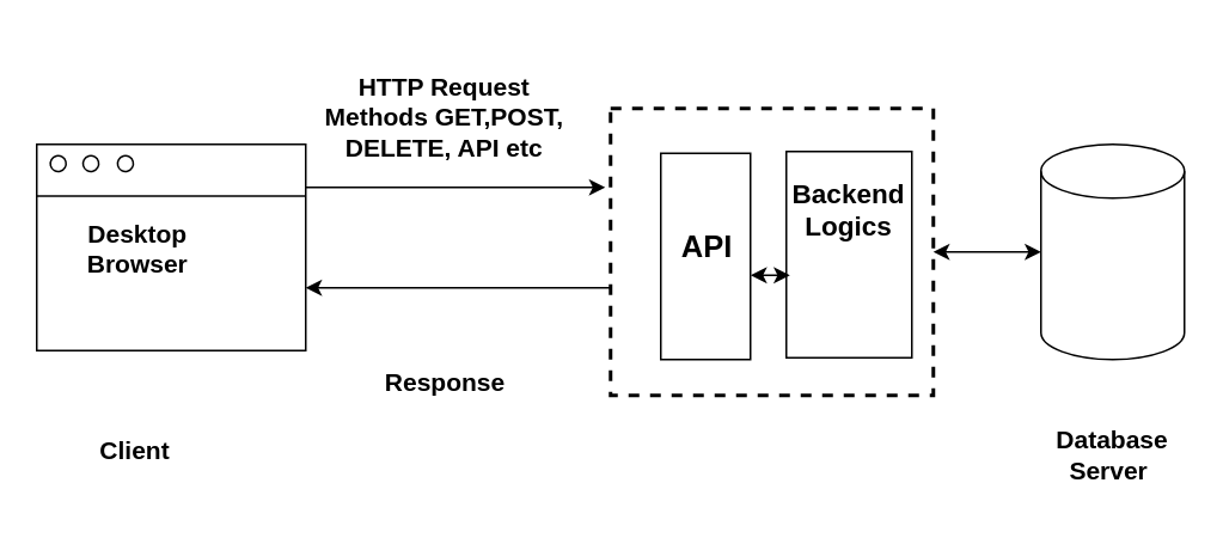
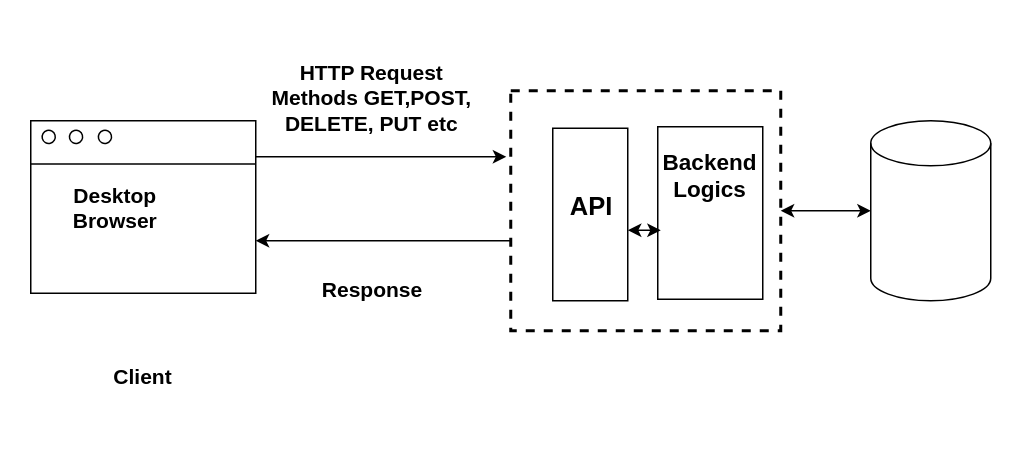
- <mxCell id="19" value="&lt;font style=&quot;font-size: 14px&quot;&gt;&lt;b&gt;HTTP Request Methods GET,POST, DELETE, API etc&lt;/b&gt;&lt;/font&gt;" style="text;html=1;strokeColor=none;fillColor=none;align=center;verticalAlign=middle;whiteSpace=wrap;rounded=0;" vertex="1" parent="1"><mxGeometry x="170" y="20" width="155" height="90" as="geometry" /></mxCell>
+ <mxCell id="19" value="&lt;font style=&quot;font-size: 14px&quot;&gt;&lt;b&gt;HTTP Request Methods GET,POST, DELETE, PUT etc&lt;/b&gt;&lt;/font&gt;" style="text;html=1;strokeColor=none;fillColor=none;align=center;verticalAlign=middle;whiteSpace=wrap;rounded=0;" vertex="1" parent="1"><mxGeometry x="170" y="20" width="155" height="90" as="geometry" /></mxCell>
- <mxCell id="20" value="&lt;font size=&quot;1&quot;&gt;&lt;b style=&quot;font-size: 14px&quot;&gt;Response&lt;/b&gt;&lt;/font&gt;" style="text;html=1;strokeColor=none;fillColor=none;align=center;verticalAlign=middle;whiteSpace=wrap;rounded=0;" vertex="1" parent="1"><mxGeometry x="207.5" y="190" width="80" height="45" as="geometry" /></mxCell>
+ <mxCell id="20" value="&lt;font size=&quot;1&quot;&gt;&lt;b style=&quot;font-size: 14px&quot;&gt;Response&lt;/b&gt;&lt;/font&gt;" style="text;html=1;strokeColor=none;fillColor=none;align=center;verticalAlign=middle;whiteSpace=wrap;rounded=0;" vertex="1" parent="1"><mxGeometry x="207.5" y="170" width="80" height="45" as="geometry" /></mxCell>
- <mxCell id="22" value="&lt;span style=&quot;font-size: 14px&quot;&gt;&lt;b&gt;Client&lt;/b&gt;&lt;/span&gt;" style="text;html=1;strokeColor=none;fillColor=none;align=center;verticalAlign=middle;whiteSpace=wrap;rounded=0;" vertex="1" parent="1"><mxGeometry x="40" y="226" width="70" height="50" as="geometry" /></mxCell>
+ <mxCell id="22" value="&lt;span style=&quot;font-size: 14px&quot;&gt;&lt;b&gt;Client&lt;/b&gt;&lt;/span&gt;" style="text;html=1;strokeColor=none;fillColor=none;align=center;verticalAlign=middle;whiteSpace=wrap;rounded=0;" vertex="1" parent="1"><mxGeometry x="60" y="226" width="70" height="50" as="geometry" /></mxCell>
- <mxCell id="21" value="&lt;b&gt;&lt;font style=&quot;font-size: 14px&quot;&gt;Database Server&amp;nbsp;&lt;/font&gt;&lt;/b&gt;" style="text;html=1;strokeColor=none;fillColor=none;align=center;verticalAlign=middle;whiteSpace=wrap;rounded=0;" vertex="1" parent="1"><mxGeometry x="585" y="228" width="70" height="50" as="geometry" /></mxCell>
